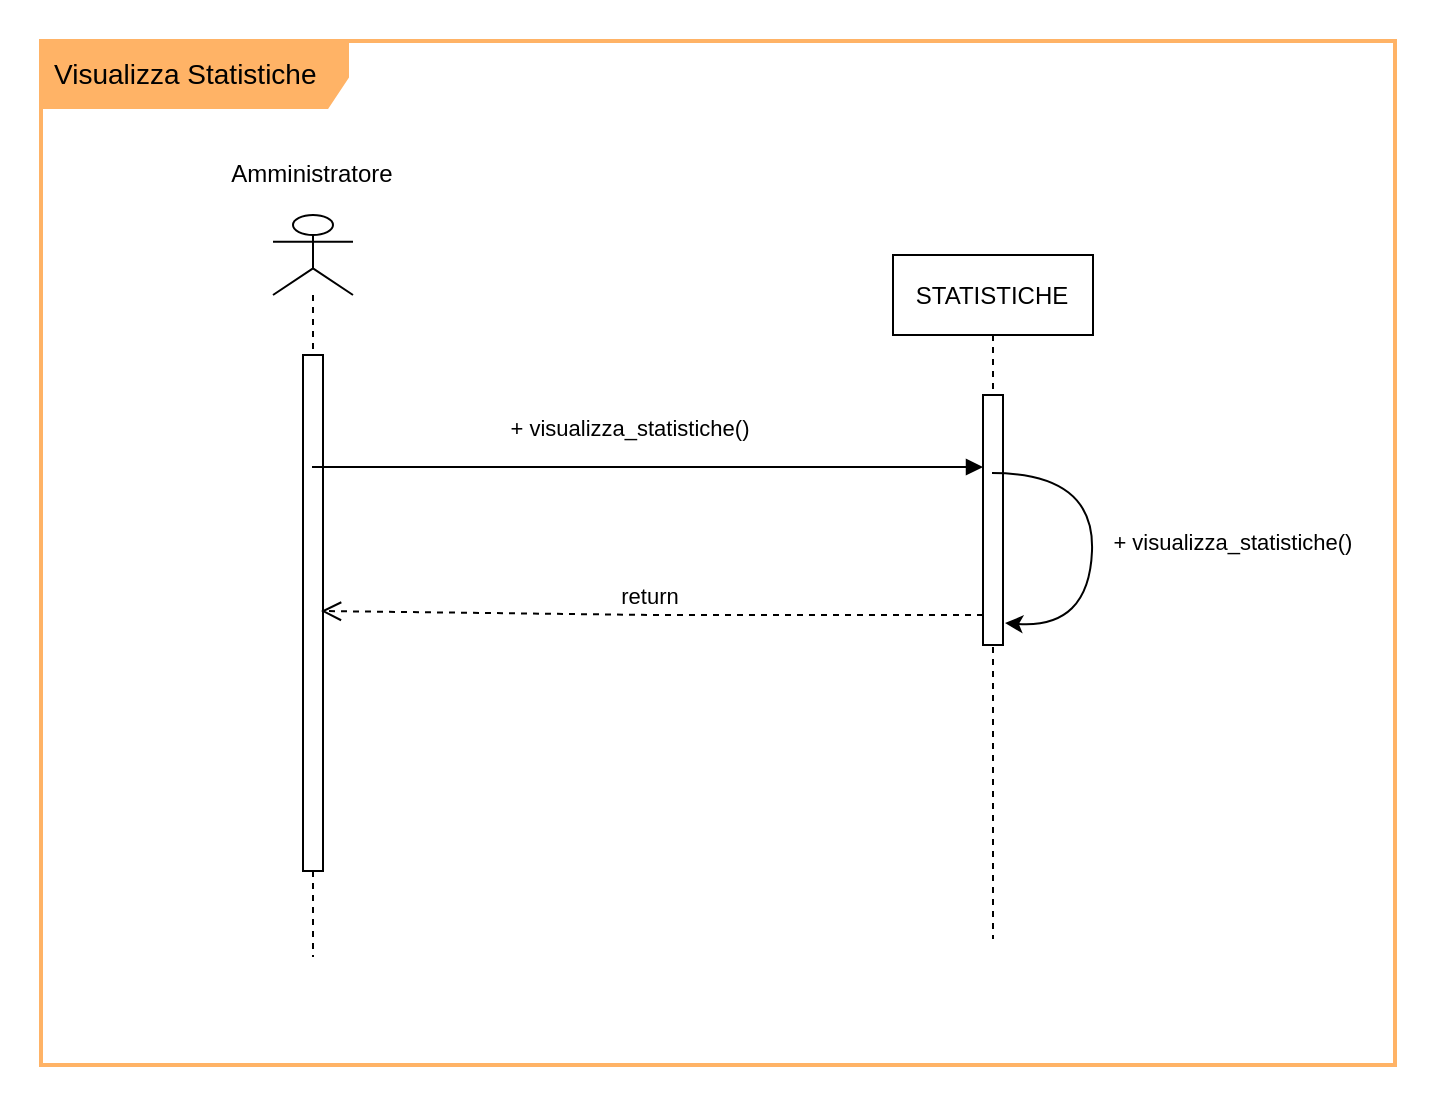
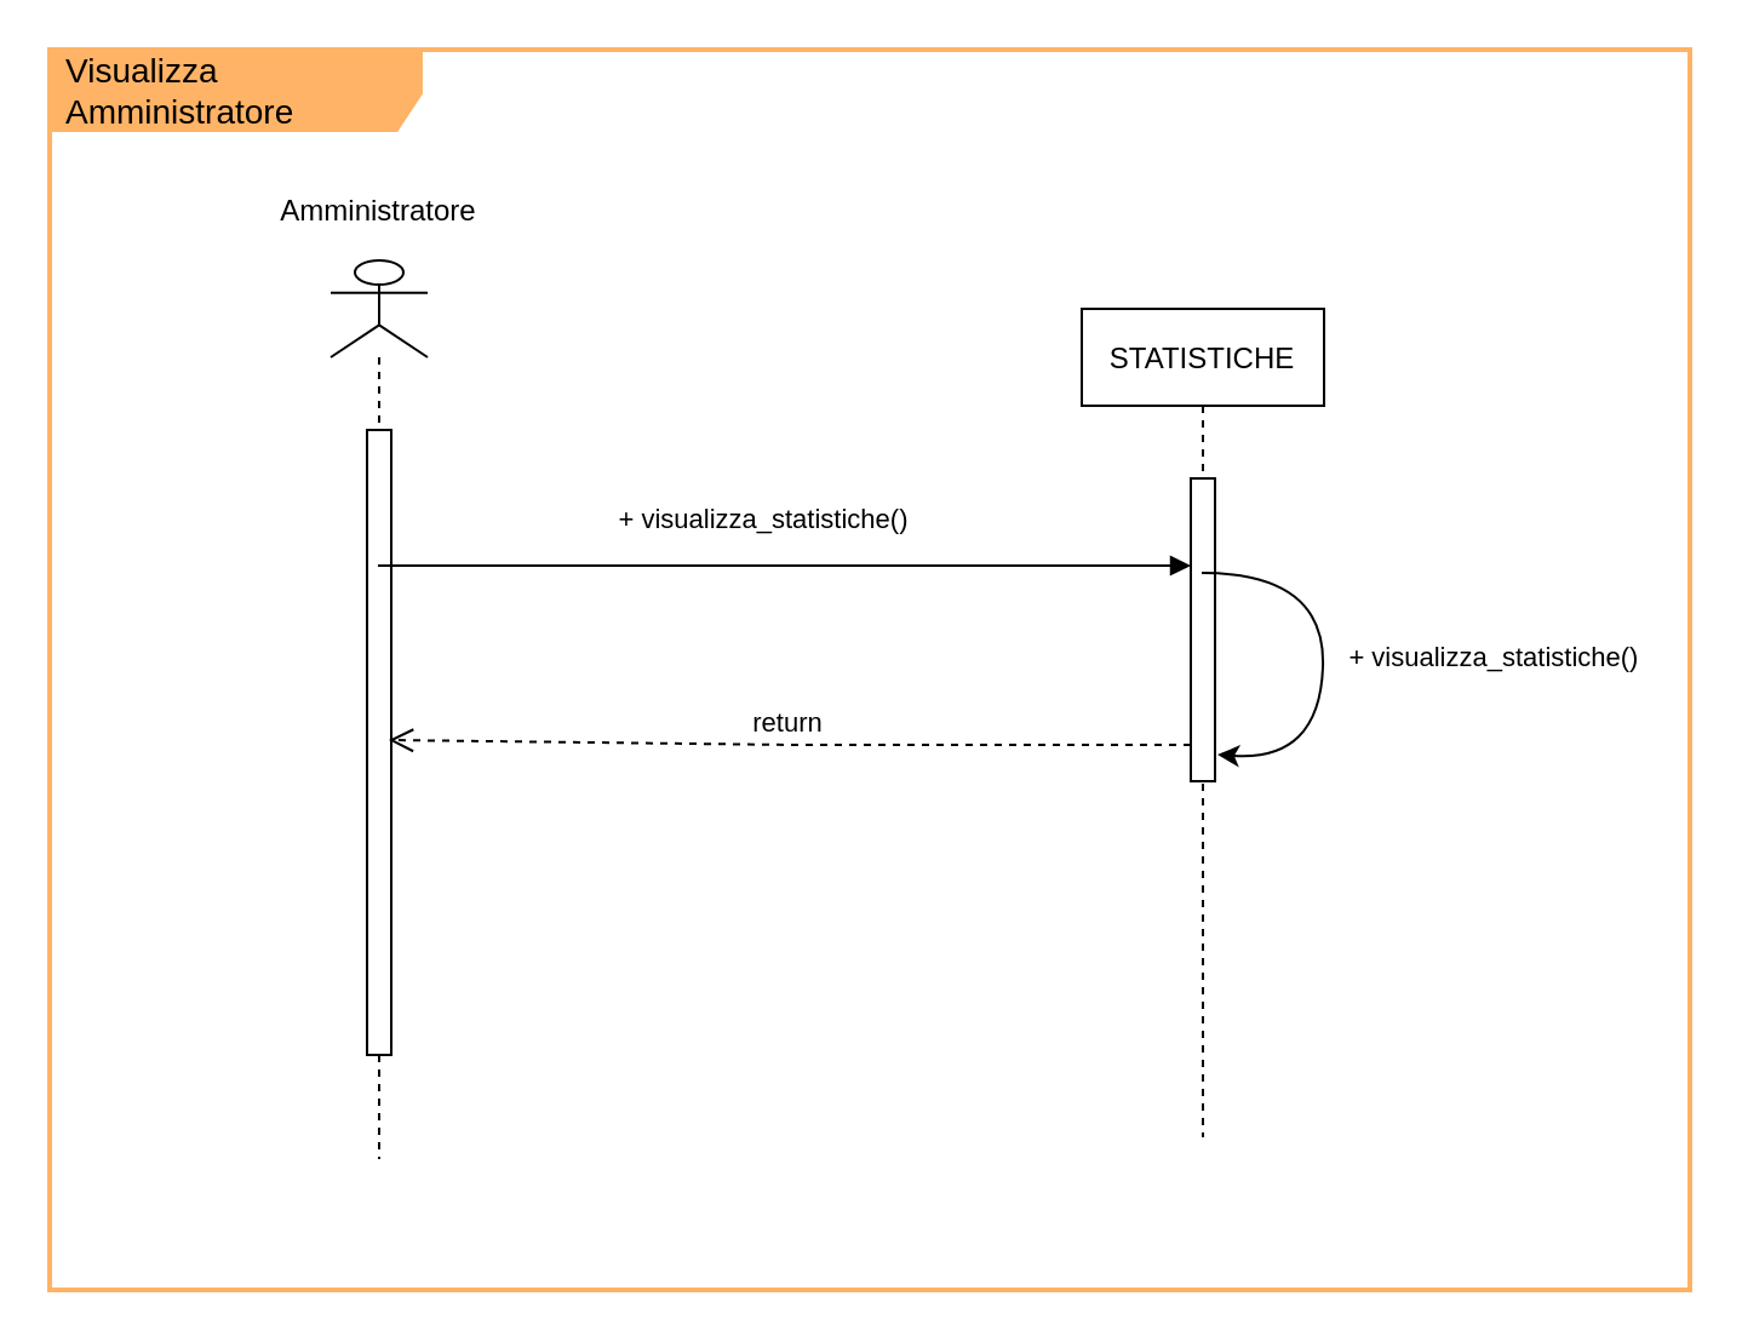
- <mxCell id="10" value="&lt;font style=&quot;font-size: 14px&quot;&gt;Visualizza Statistiche&lt;/font&gt;" style="shape=umlFrame;whiteSpace=wrap;html=1;width=153;height=33;boundedLbl=1;verticalAlign=middle;align=left;spacingLeft=5;fillColor=#FFB366;strokeColor=#FFB366;strokeWidth=2;" vertex="1" parent="1"><mxGeometry x="20" y="20" width="677" height="512" as="geometry" /></mxCell>
+ <mxCell id="10" value="&lt;font style=&quot;font-size: 14px&quot;&gt;Visualizza Amministratore&lt;/font&gt;" style="shape=umlFrame;whiteSpace=wrap;html=1;width=153;height=33;boundedLbl=1;verticalAlign=middle;align=left;spacingLeft=5;fillColor=#FFB366;strokeColor=#FFB366;strokeWidth=2;" vertex="1" parent="1"><mxGeometry x="20" y="20" width="677" height="512" as="geometry" /></mxCell>
